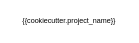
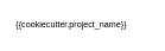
- <mxCell id="2" value="{{cookiecutter.project_name}}" style="text;html=1;align=center;verticalAlign=middle;whiteSpace=wrap;rounded=0;" parent="1" vertex="1"><mxGeometry x="20" y="20" width="190" height="30" as="geometry" /></mxCell>
+ <mxCell id="2" value="{{cookiecutter.project_name}}" style="text;html=1;align=center;verticalAlign=middle;whiteSpace=wrap;rounded=0;" parent="1" vertex="1"><mxGeometry x="5" y="20" width="190" height="30" as="geometry" /></mxCell>
